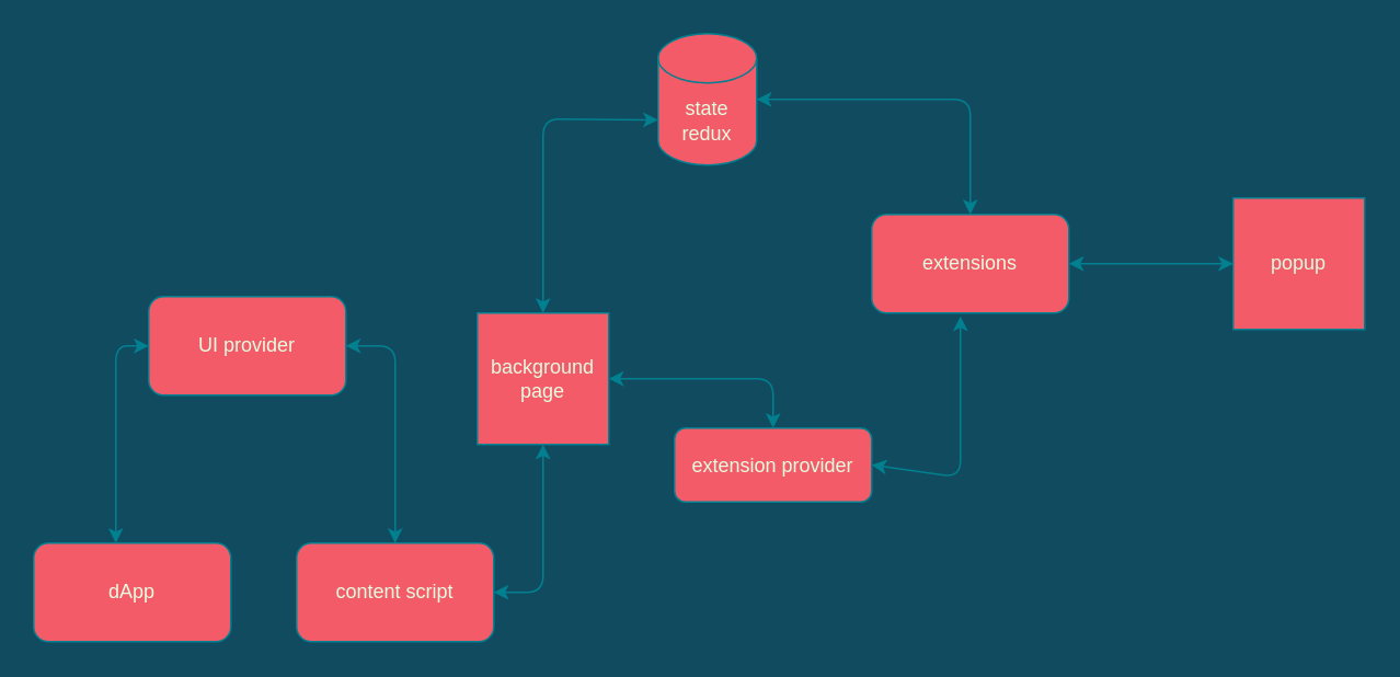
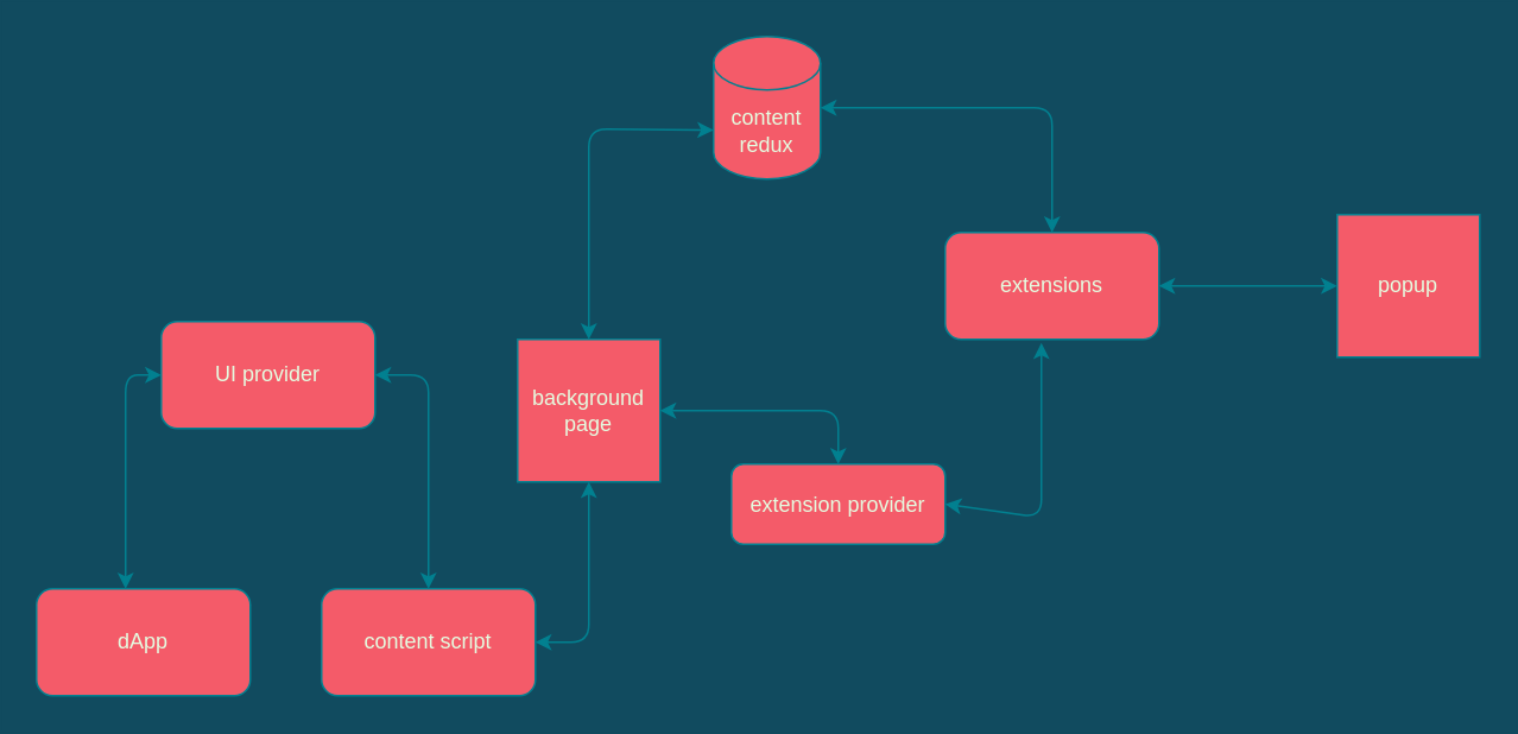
- <mxCell id="17" value="state redux" style="shape=cylinder3;whiteSpace=wrap;html=1;boundedLbl=1;backgroundOutline=1;size=15;fillColor=#F45B69;strokeColor=#028090;fontColor=#E4FDE1;" vertex="1" parent="1"><mxGeometry x="400" y="20" width="60" height="80" as="geometry" /></mxCell>
+ <mxCell id="17" value="content redux" style="shape=cylinder3;whiteSpace=wrap;html=1;boundedLbl=1;backgroundOutline=1;size=15;fillColor=#F45B69;strokeColor=#028090;fontColor=#E4FDE1;" vertex="1" parent="1"><mxGeometry x="400" y="20" width="60" height="80" as="geometry" /></mxCell>
